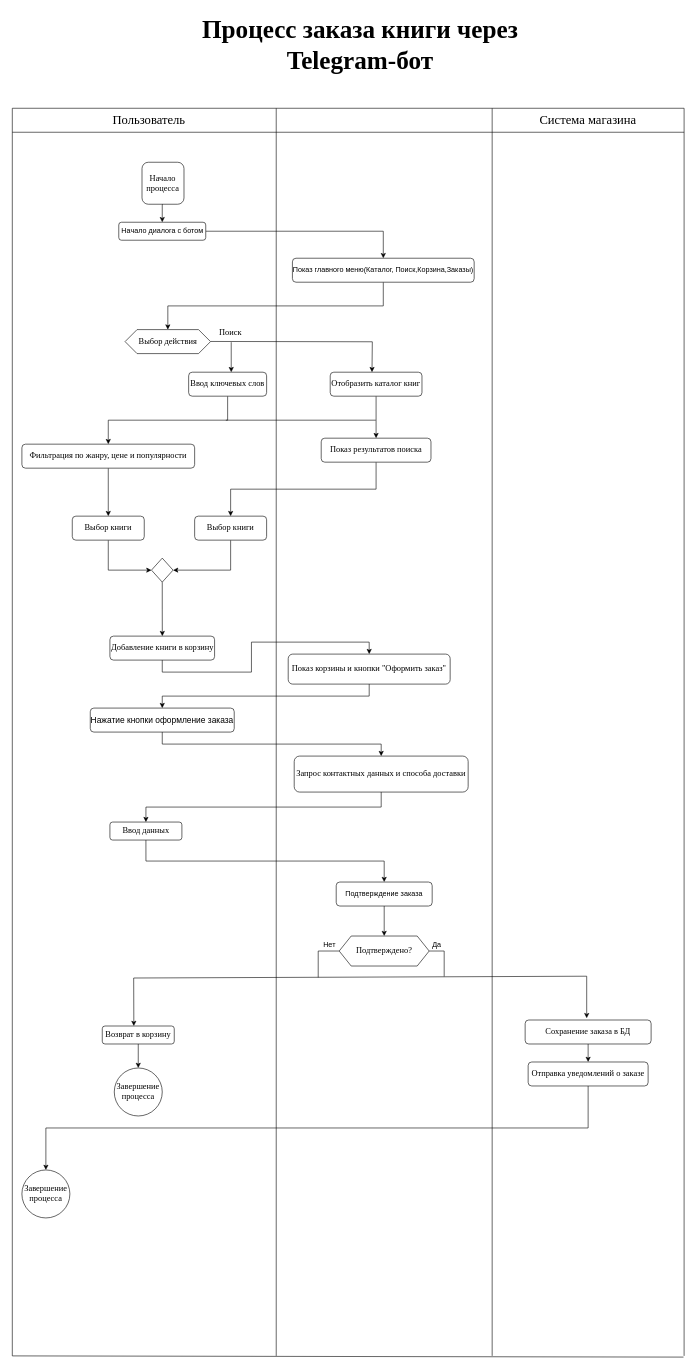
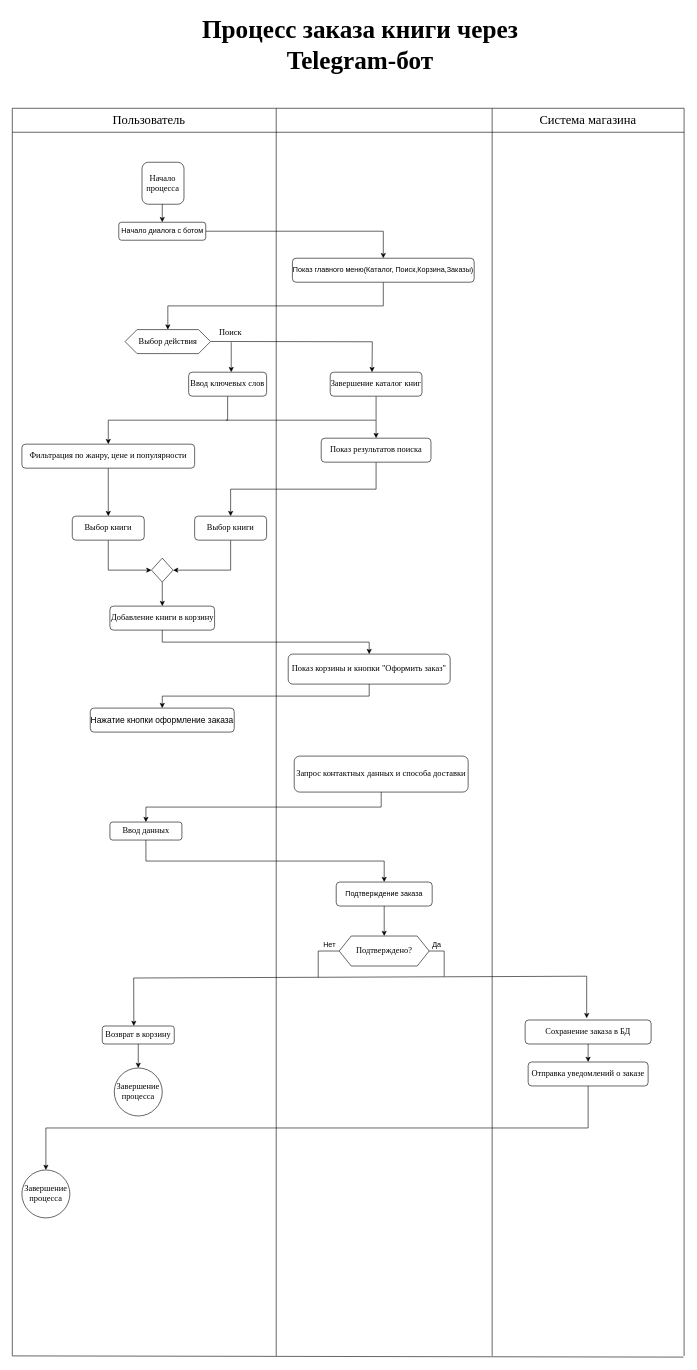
- <mxCell id="13" value="&lt;font style=&quot;font-size: 14px;&quot; face=&quot;Times New Roman&quot;&gt;Отобразить каталог книг&lt;/font&gt;" style="rounded=1;whiteSpace=wrap;html=1;" vertex="1" parent="1"><mxGeometry x="550" y="620" width="153" height="40" as="geometry" /></mxCell>
+ <mxCell id="13" value="&lt;font style=&quot;font-size: 14px;&quot; face=&quot;Times New Roman&quot;&gt;Завершение каталог книг&lt;/font&gt;" style="rounded=1;whiteSpace=wrap;html=1;" vertex="1" parent="1"><mxGeometry x="550" y="620" width="153" height="40" as="geometry" /></mxCell>
- <mxCell id="26" value="&lt;font style=&quot;font-size: 14px;&quot; face=&quot;Times New Roman&quot;&gt;Добавление книги в корзину&lt;/font&gt;" style="rounded=1;whiteSpace=wrap;html=1;" vertex="1" parent="1"><mxGeometry x="182.75" y="1060" width="174.5" height="40" as="geometry" /></mxCell>
+ <mxCell id="26" value="&lt;font style=&quot;font-size: 14px;&quot; face=&quot;Times New Roman&quot;&gt;Добавление книги в корзину&lt;/font&gt;" style="rounded=1;whiteSpace=wrap;html=1;" vertex="1" parent="1"><mxGeometry x="182.75" y="1010" width="174.5" height="40" as="geometry" /></mxCell>
- <mxCell id="29" style="edgeStyle=orthogonalEdgeStyle;rounded=0;orthogonalLoop=1;jettySize=auto;html=1;exitX=0.5;exitY=1;exitDx=0;exitDy=0;entryX=0.5;entryY=0;entryDx=0;entryDy=0;" edge="1" parent="1" source="30" target="32"><mxGeometry relative="1" as="geometry" /></mxCell>
